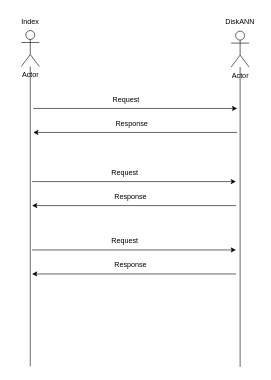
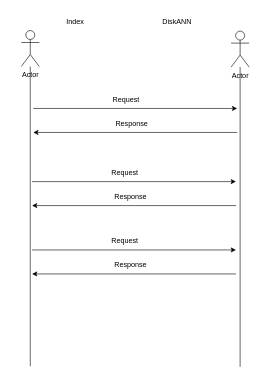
- <mxCell id="6" value="Index" style="text;html=1;strokeColor=none;fillColor=none;align=center;verticalAlign=middle;whiteSpace=wrap;rounded=0;" parent="1" vertex="1"><mxGeometry x="20" y="20" width="60" height="30" as="geometry" /></mxCell>
+ <mxCell id="6" value="Index" style="text;html=1;strokeColor=none;fillColor=none;align=center;verticalAlign=middle;whiteSpace=wrap;rounded=0;" parent="1" vertex="1"><mxGeometry x="95" y="20" width="60" height="30" as="geometry" /></mxCell>
- <mxCell id="7" value="DiskANN" style="text;html=1;strokeColor=none;fillColor=none;align=center;verticalAlign=middle;whiteSpace=wrap;rounded=0;" parent="1" vertex="1"><mxGeometry x="370" y="20" width="60" height="30" as="geometry" /></mxCell>
+ <mxCell id="7" value="DiskANN" style="text;html=1;strokeColor=none;fillColor=none;align=center;verticalAlign=middle;whiteSpace=wrap;rounded=0;" parent="1" vertex="1"><mxGeometry x="265" y="20" width="60" height="30" as="geometry" /></mxCell>
